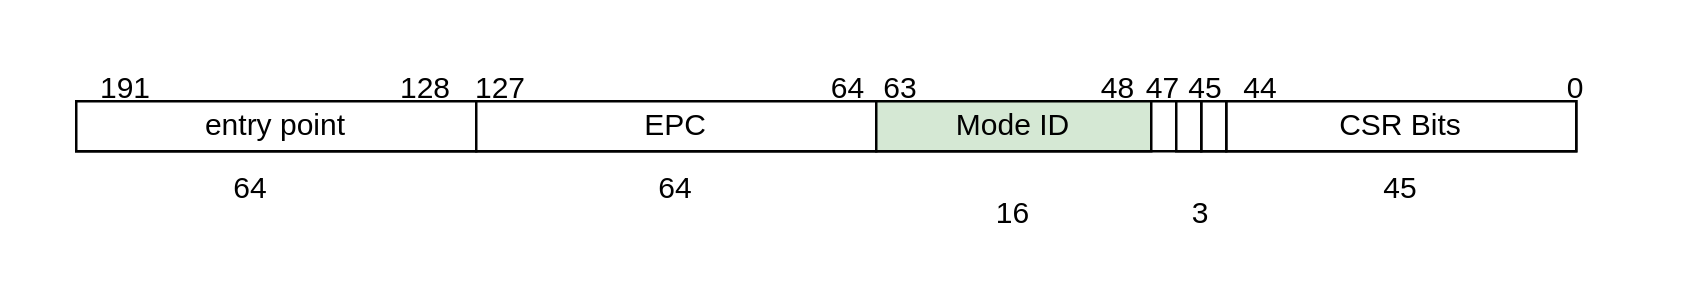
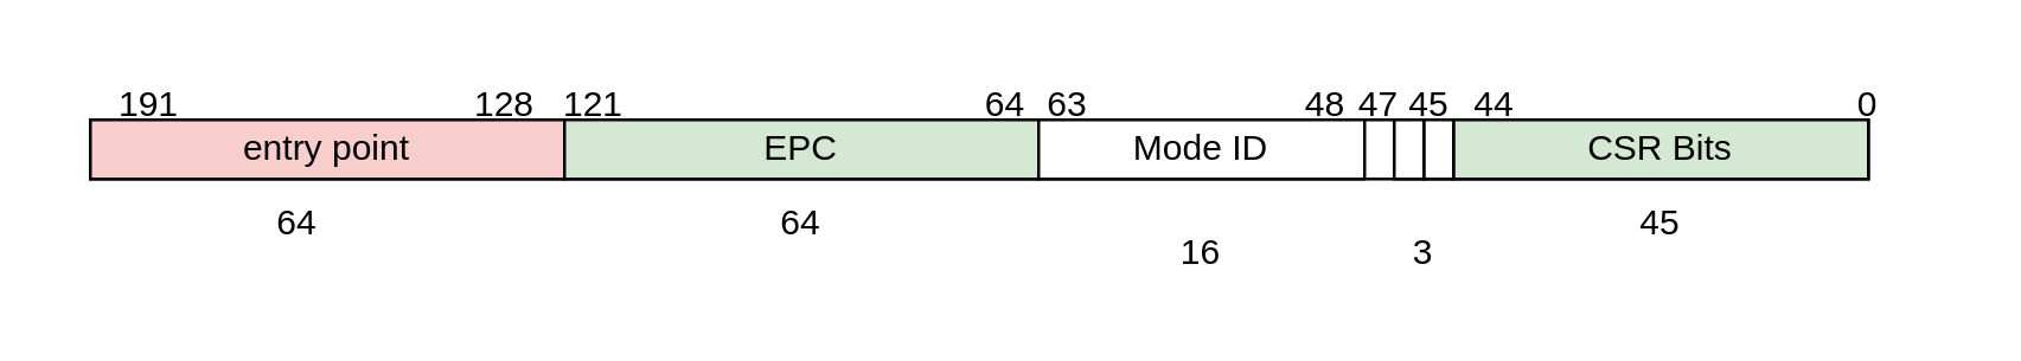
- <mxCell id="14" value="127" style="text;html=1;strokeColor=none;fillColor=none;align=center;verticalAlign=middle;whiteSpace=wrap;rounded=0;" vertex="1" parent="1"><mxGeometry x="170" y="20" width="60" height="30" as="geometry" /></mxCell>
+ <mxCell id="14" value="121" style="text;html=1;strokeColor=none;fillColor=none;align=center;verticalAlign=middle;whiteSpace=wrap;rounded=0;" vertex="1" parent="1"><mxGeometry x="170" y="20" width="60" height="30" as="geometry" /></mxCell>
- <mxCell id="3" value="entry point" style="rounded=0;whiteSpace=wrap;html=1;" vertex="1" parent="1"><mxGeometry x="30" y="40" width="160" height="20" as="geometry" /></mxCell>
+ <mxCell id="3" value="entry point" style="rounded=0;whiteSpace=wrap;html=1;fillColor=#f8cecc;" vertex="1" parent="1"><mxGeometry x="30" y="40" width="160" height="20" as="geometry" /></mxCell>
- <mxCell id="4" value="EPC" style="rounded=0;whiteSpace=wrap;html=1;" vertex="1" parent="1"><mxGeometry x="190" y="40" width="160" height="20" as="geometry" /></mxCell>
+ <mxCell id="4" value="EPC" style="rounded=0;whiteSpace=wrap;html=1;fillColor=#d5e8d4;" vertex="1" parent="1"><mxGeometry x="190" y="40" width="160" height="20" as="geometry" /></mxCell>
- <mxCell id="9" value="Mode ID" style="rounded=0;whiteSpace=wrap;html=1;fillColor=#d5e8d4;" vertex="1" parent="1"><mxGeometry x="350" y="40" width="110" height="20" as="geometry" /></mxCell>
+ <mxCell id="9" value="Mode ID" style="rounded=0;whiteSpace=wrap;html=1;" vertex="1" parent="1"><mxGeometry x="350" y="40" width="110" height="20" as="geometry" /></mxCell>
- <mxCell id="6" value="CSR Bits" style="rounded=0;whiteSpace=wrap;html=1;" vertex="1" parent="1"><mxGeometry x="490" y="40" width="140" height="20" as="geometry" /></mxCell>
+ <mxCell id="6" value="CSR Bits" style="rounded=0;whiteSpace=wrap;html=1;fillColor=#d5e8d4;" vertex="1" parent="1"><mxGeometry x="490" y="40" width="140" height="20" as="geometry" /></mxCell>
